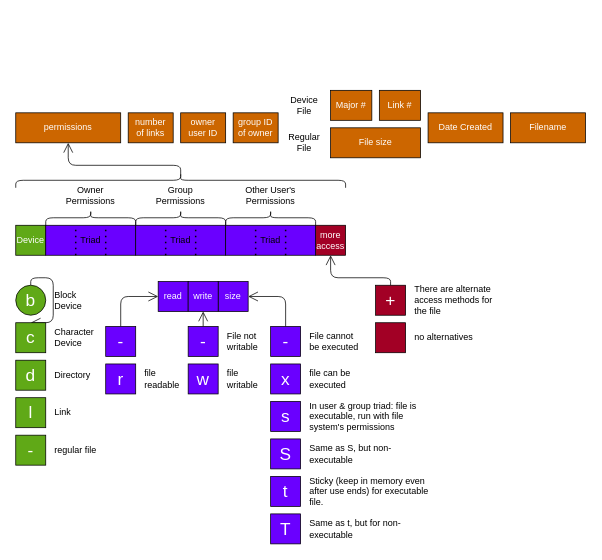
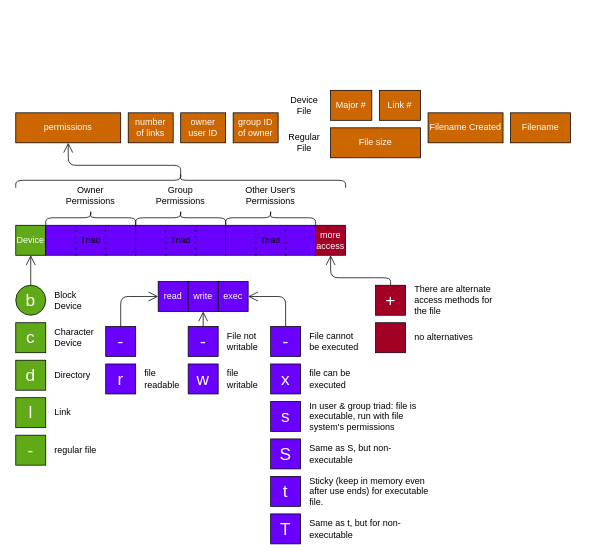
- <mxCell id="70" value="Date Created" style="rounded=0;whiteSpace=wrap;html=1;fontColor=#ffffff;strokeColor=#000000;fontSize=12;fillColor=#CC6600;" vertex="1" parent="1"><mxGeometry x="570" y="150" width="100" height="40" as="geometry" /></mxCell>
+ <mxCell id="70" value="Filename Created" style="rounded=0;whiteSpace=wrap;html=1;fontColor=#ffffff;strokeColor=#000000;fontSize=12;fillColor=#CC6600;" vertex="1" parent="1"><mxGeometry x="570" y="150" width="100" height="40" as="geometry" /></mxCell>
- <mxCell id="71" value="Filename" style="rounded=0;whiteSpace=wrap;html=1;fontColor=#ffffff;strokeColor=#000000;fontSize=12;fillColor=#CC6600;" vertex="1" parent="1"><mxGeometry x="680" y="150" width="100" height="40" as="geometry" /></mxCell>
+ <mxCell id="71" value="Filename" style="rounded=0;whiteSpace=wrap;html=1;fontColor=#ffffff;strokeColor=#000000;fontSize=12;fillColor=#CC6600;" vertex="1" parent="1"><mxGeometry x="680" y="150" width="80" height="40" as="geometry" /></mxCell>
- <mxCell id="47" style="edgeStyle=orthogonalEdgeStyle;html=1;exitX=0.5;exitY=0;exitDx=0;exitDy=0;endArrow=open;endFill=0;endSize=11;" parent="1" source="48" target="49" edge="1"><mxGeometry relative="1" as="geometry" /></mxCell>
+ <mxCell id="47" style="edgeStyle=orthogonalEdgeStyle;html=1;exitX=0.5;exitY=0;exitDx=0;exitDy=0;entryX=0.5;entryY=1;entryDx=0;entryDy=0;endArrow=open;endFill=0;endSize=11;" parent="1" source="48" target="3" edge="1"><mxGeometry relative="1" as="geometry" /></mxCell>
- <mxCell id="33" value="size" style="rounded=0;whiteSpace=wrap;html=1;fillColor=#6a00ff;fontColor=#ffffff;strokeColor=#000000;" parent="1" vertex="1"><mxGeometry x="290" y="375" width="40" height="40" as="geometry" /></mxCell>
+ <mxCell id="33" value="exec" style="rounded=0;whiteSpace=wrap;html=1;fillColor=#6a00ff;fontColor=#ffffff;strokeColor=#000000;" parent="1" vertex="1"><mxGeometry x="290" y="375" width="40" height="40" as="geometry" /></mxCell>
